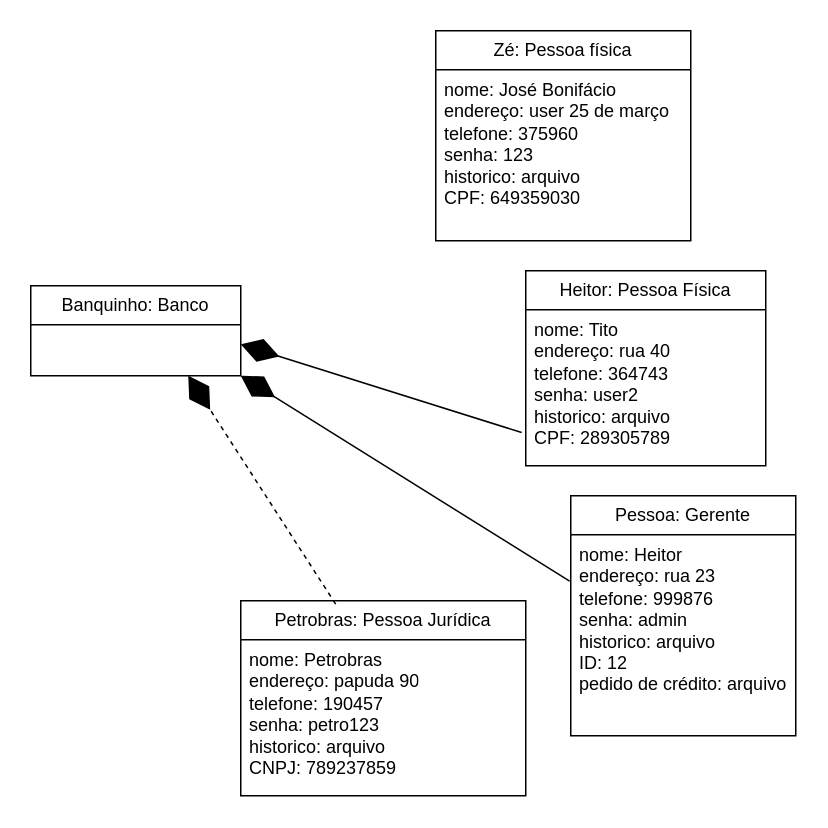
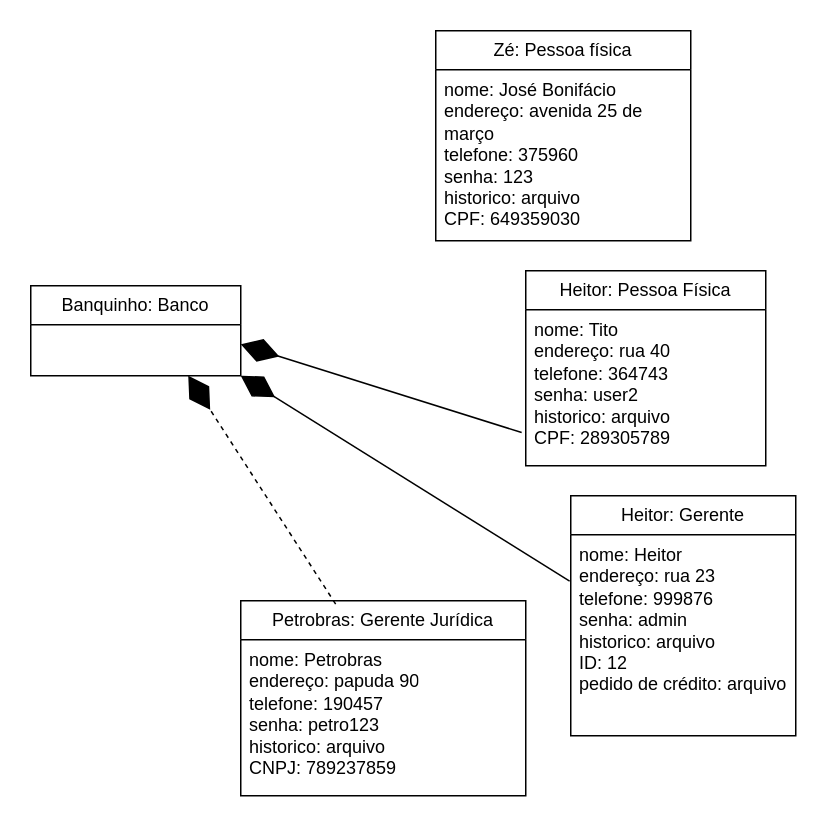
- <mxCell id="4" value="nome: José Bonifácio&lt;br style=&quot;border-color: var(--border-color);&quot;&gt;endereço: user 25 de março&lt;br style=&quot;border-color: var(--border-color);&quot;&gt;telefone: 375960&lt;br style=&quot;border-color: var(--border-color);&quot;&gt;senha: 123&lt;br style=&quot;border-color: var(--border-color);&quot;&gt;historico: arquivo&lt;br&gt;CPF: 649359030" style="text;strokeColor=none;fillColor=none;align=left;verticalAlign=top;spacingLeft=4;spacingRight=4;overflow=hidden;rotatable=0;points=[[0,0.5],[1,0.5]];portConstraint=eastwest;whiteSpace=wrap;html=1;" vertex="1" parent="3"><mxGeometry y="26" width="170" height="114" as="geometry" /></mxCell>
+ <mxCell id="4" value="nome: José Bonifácio&lt;br style=&quot;border-color: var(--border-color);&quot;&gt;endereço: avenida 25 de março&lt;br style=&quot;border-color: var(--border-color);&quot;&gt;telefone: 375960&lt;br style=&quot;border-color: var(--border-color);&quot;&gt;senha: 123&lt;br style=&quot;border-color: var(--border-color);&quot;&gt;historico: arquivo&lt;br&gt;CPF: 649359030" style="text;strokeColor=none;fillColor=none;align=left;verticalAlign=top;spacingLeft=4;spacingRight=4;overflow=hidden;rotatable=0;points=[[0,0.5],[1,0.5]];portConstraint=eastwest;whiteSpace=wrap;html=1;" vertex="1" parent="3"><mxGeometry y="26" width="170" height="114" as="geometry" /></mxCell>
- <mxCell id="7" value="Pessoa: Gerente" style="swimlane;fontStyle=0;childLayout=stackLayout;horizontal=1;startSize=26;fillColor=none;horizontalStack=0;resizeParent=1;resizeParentMax=0;resizeLast=0;collapsible=1;marginBottom=0;whiteSpace=wrap;html=1;" vertex="1" parent="1"><mxGeometry x="380" y="330" width="150" height="160" as="geometry" /></mxCell>
+ <mxCell id="7" value="Heitor: Gerente" style="swimlane;fontStyle=0;childLayout=stackLayout;horizontal=1;startSize=26;fillColor=none;horizontalStack=0;resizeParent=1;resizeParentMax=0;resizeLast=0;collapsible=1;marginBottom=0;whiteSpace=wrap;html=1;" vertex="1" parent="1"><mxGeometry x="380" y="330" width="150" height="160" as="geometry" /></mxCell>
- <mxCell id="9" value="Petrobras: Pessoa Jurídica" style="swimlane;fontStyle=0;childLayout=stackLayout;horizontal=1;startSize=26;fillColor=none;horizontalStack=0;resizeParent=1;resizeParentMax=0;resizeLast=0;collapsible=1;marginBottom=0;whiteSpace=wrap;html=1;" vertex="1" parent="1"><mxGeometry x="160" y="400" width="190" height="130" as="geometry" /></mxCell>
+ <mxCell id="9" value="Petrobras: Gerente Jurídica" style="swimlane;fontStyle=0;childLayout=stackLayout;horizontal=1;startSize=26;fillColor=none;horizontalStack=0;resizeParent=1;resizeParentMax=0;resizeLast=0;collapsible=1;marginBottom=0;whiteSpace=wrap;html=1;" vertex="1" parent="1"><mxGeometry x="160" y="400" width="190" height="130" as="geometry" /></mxCell>
